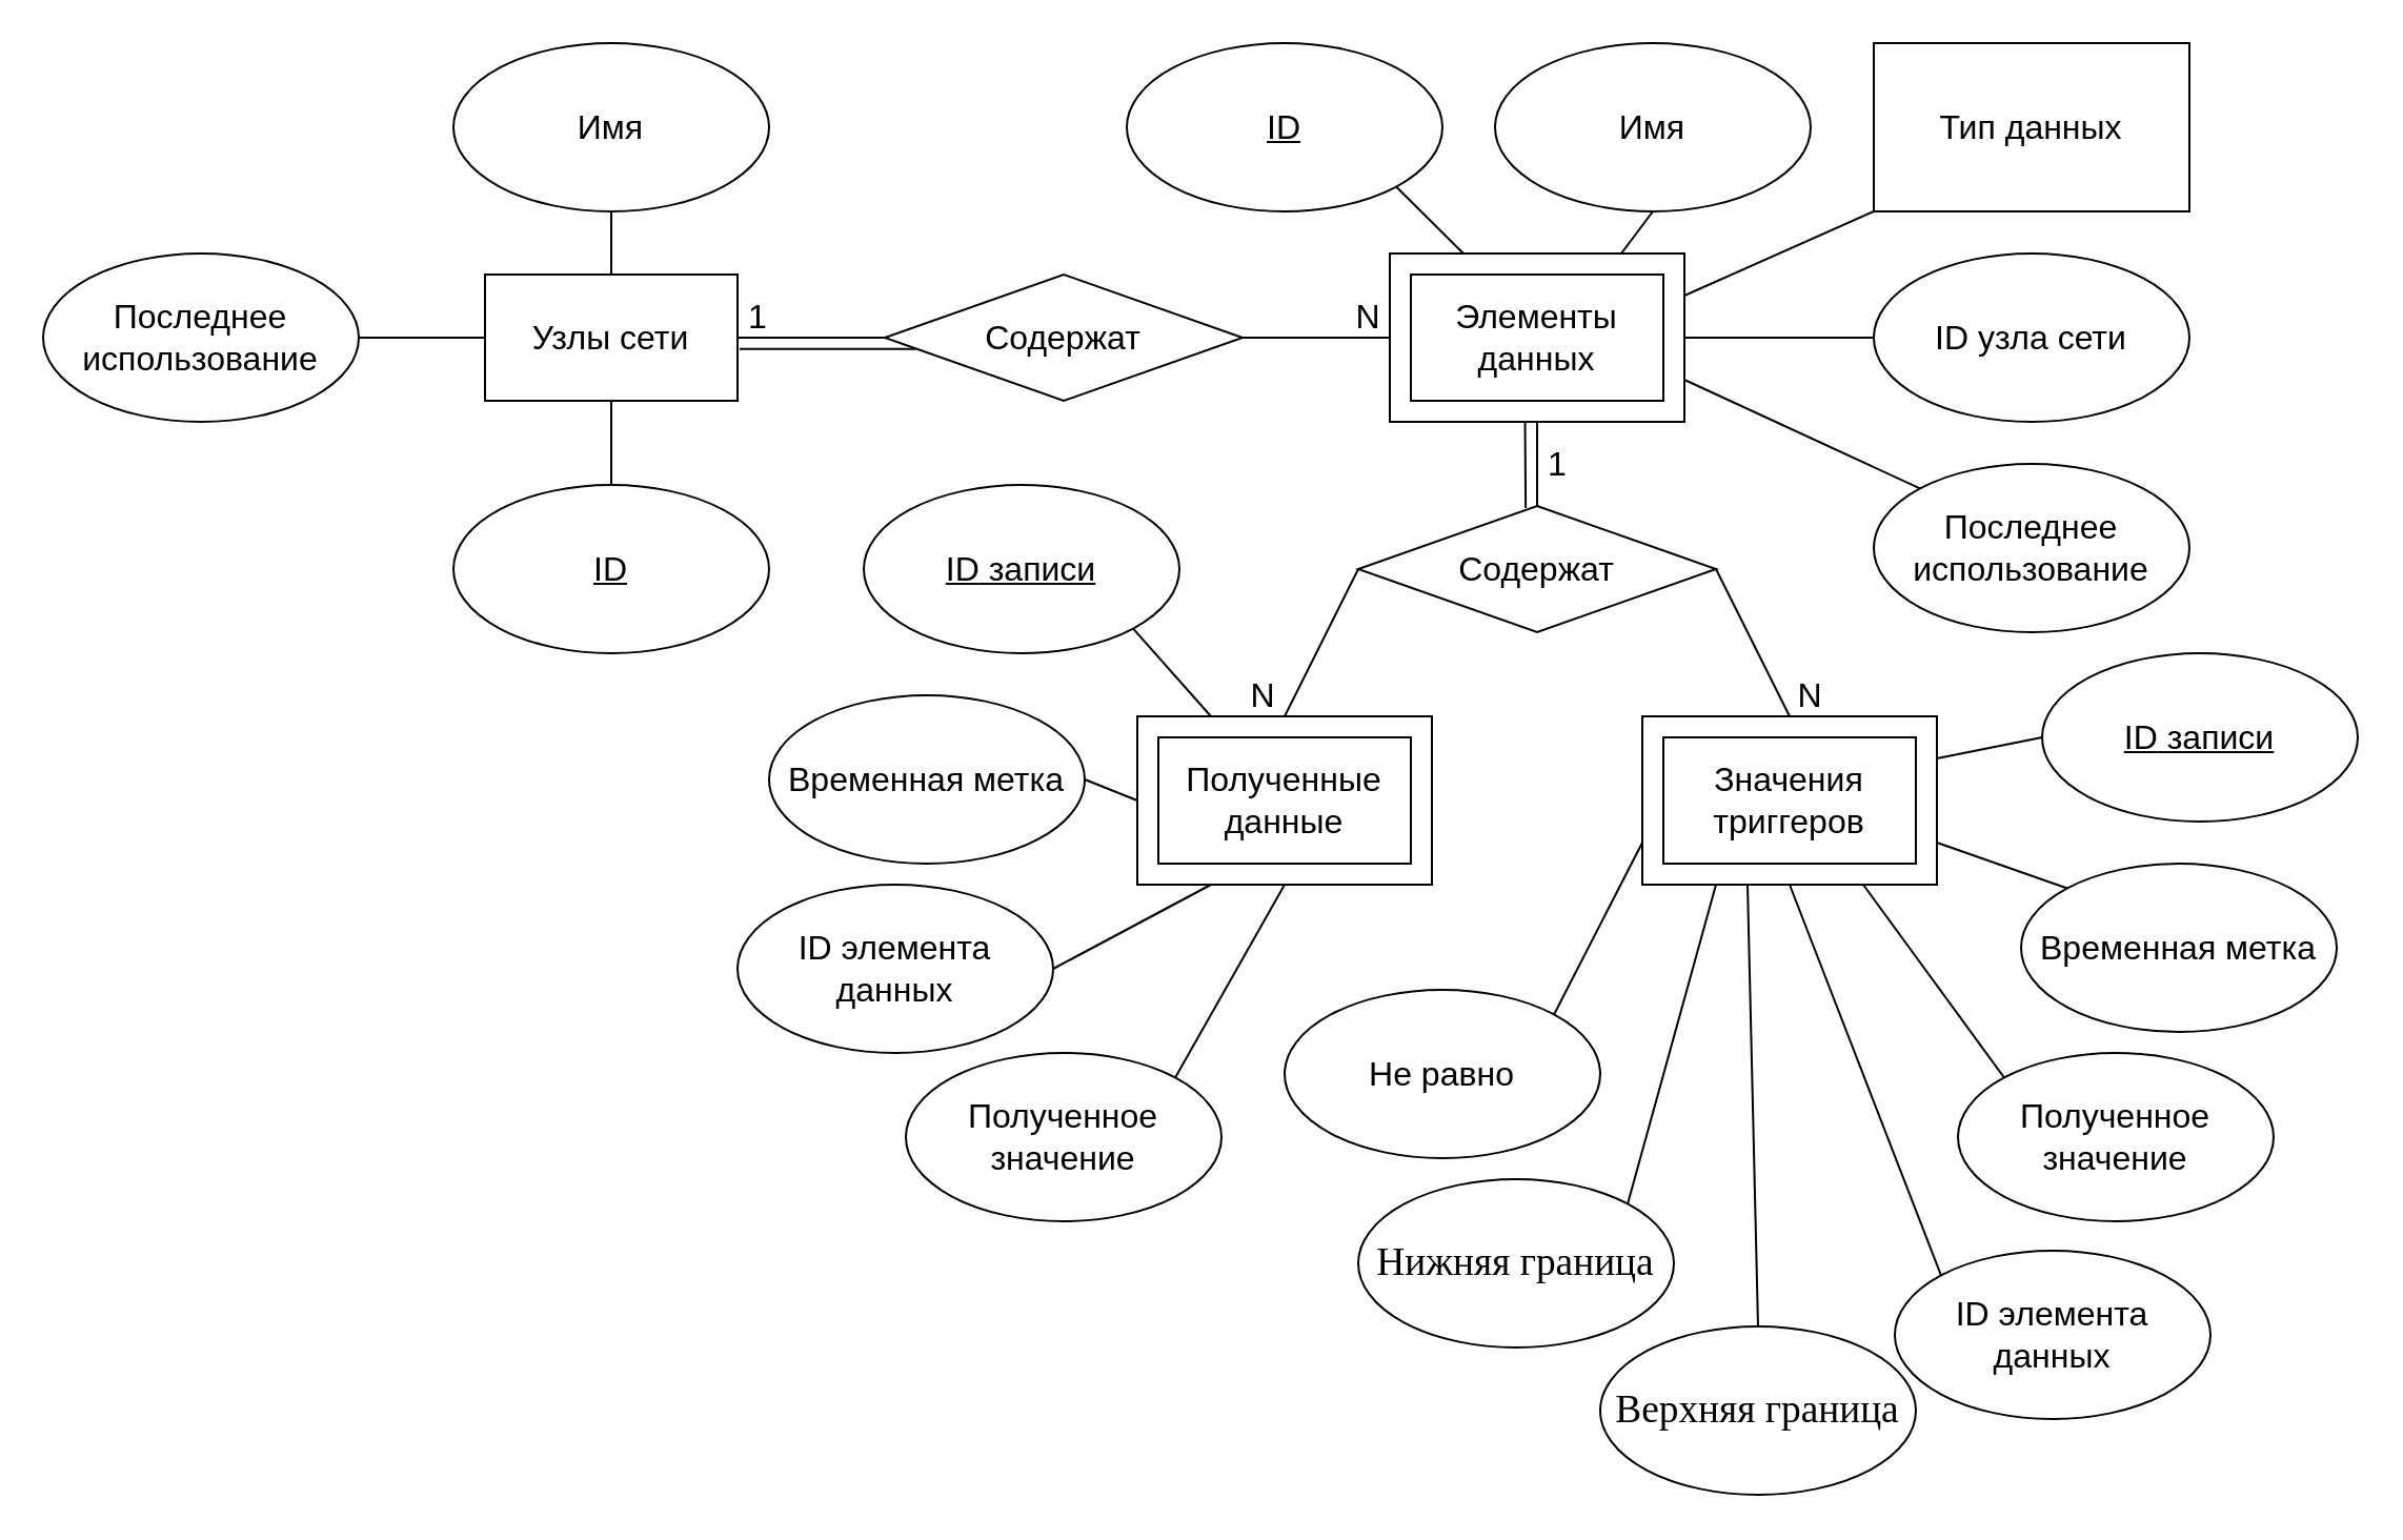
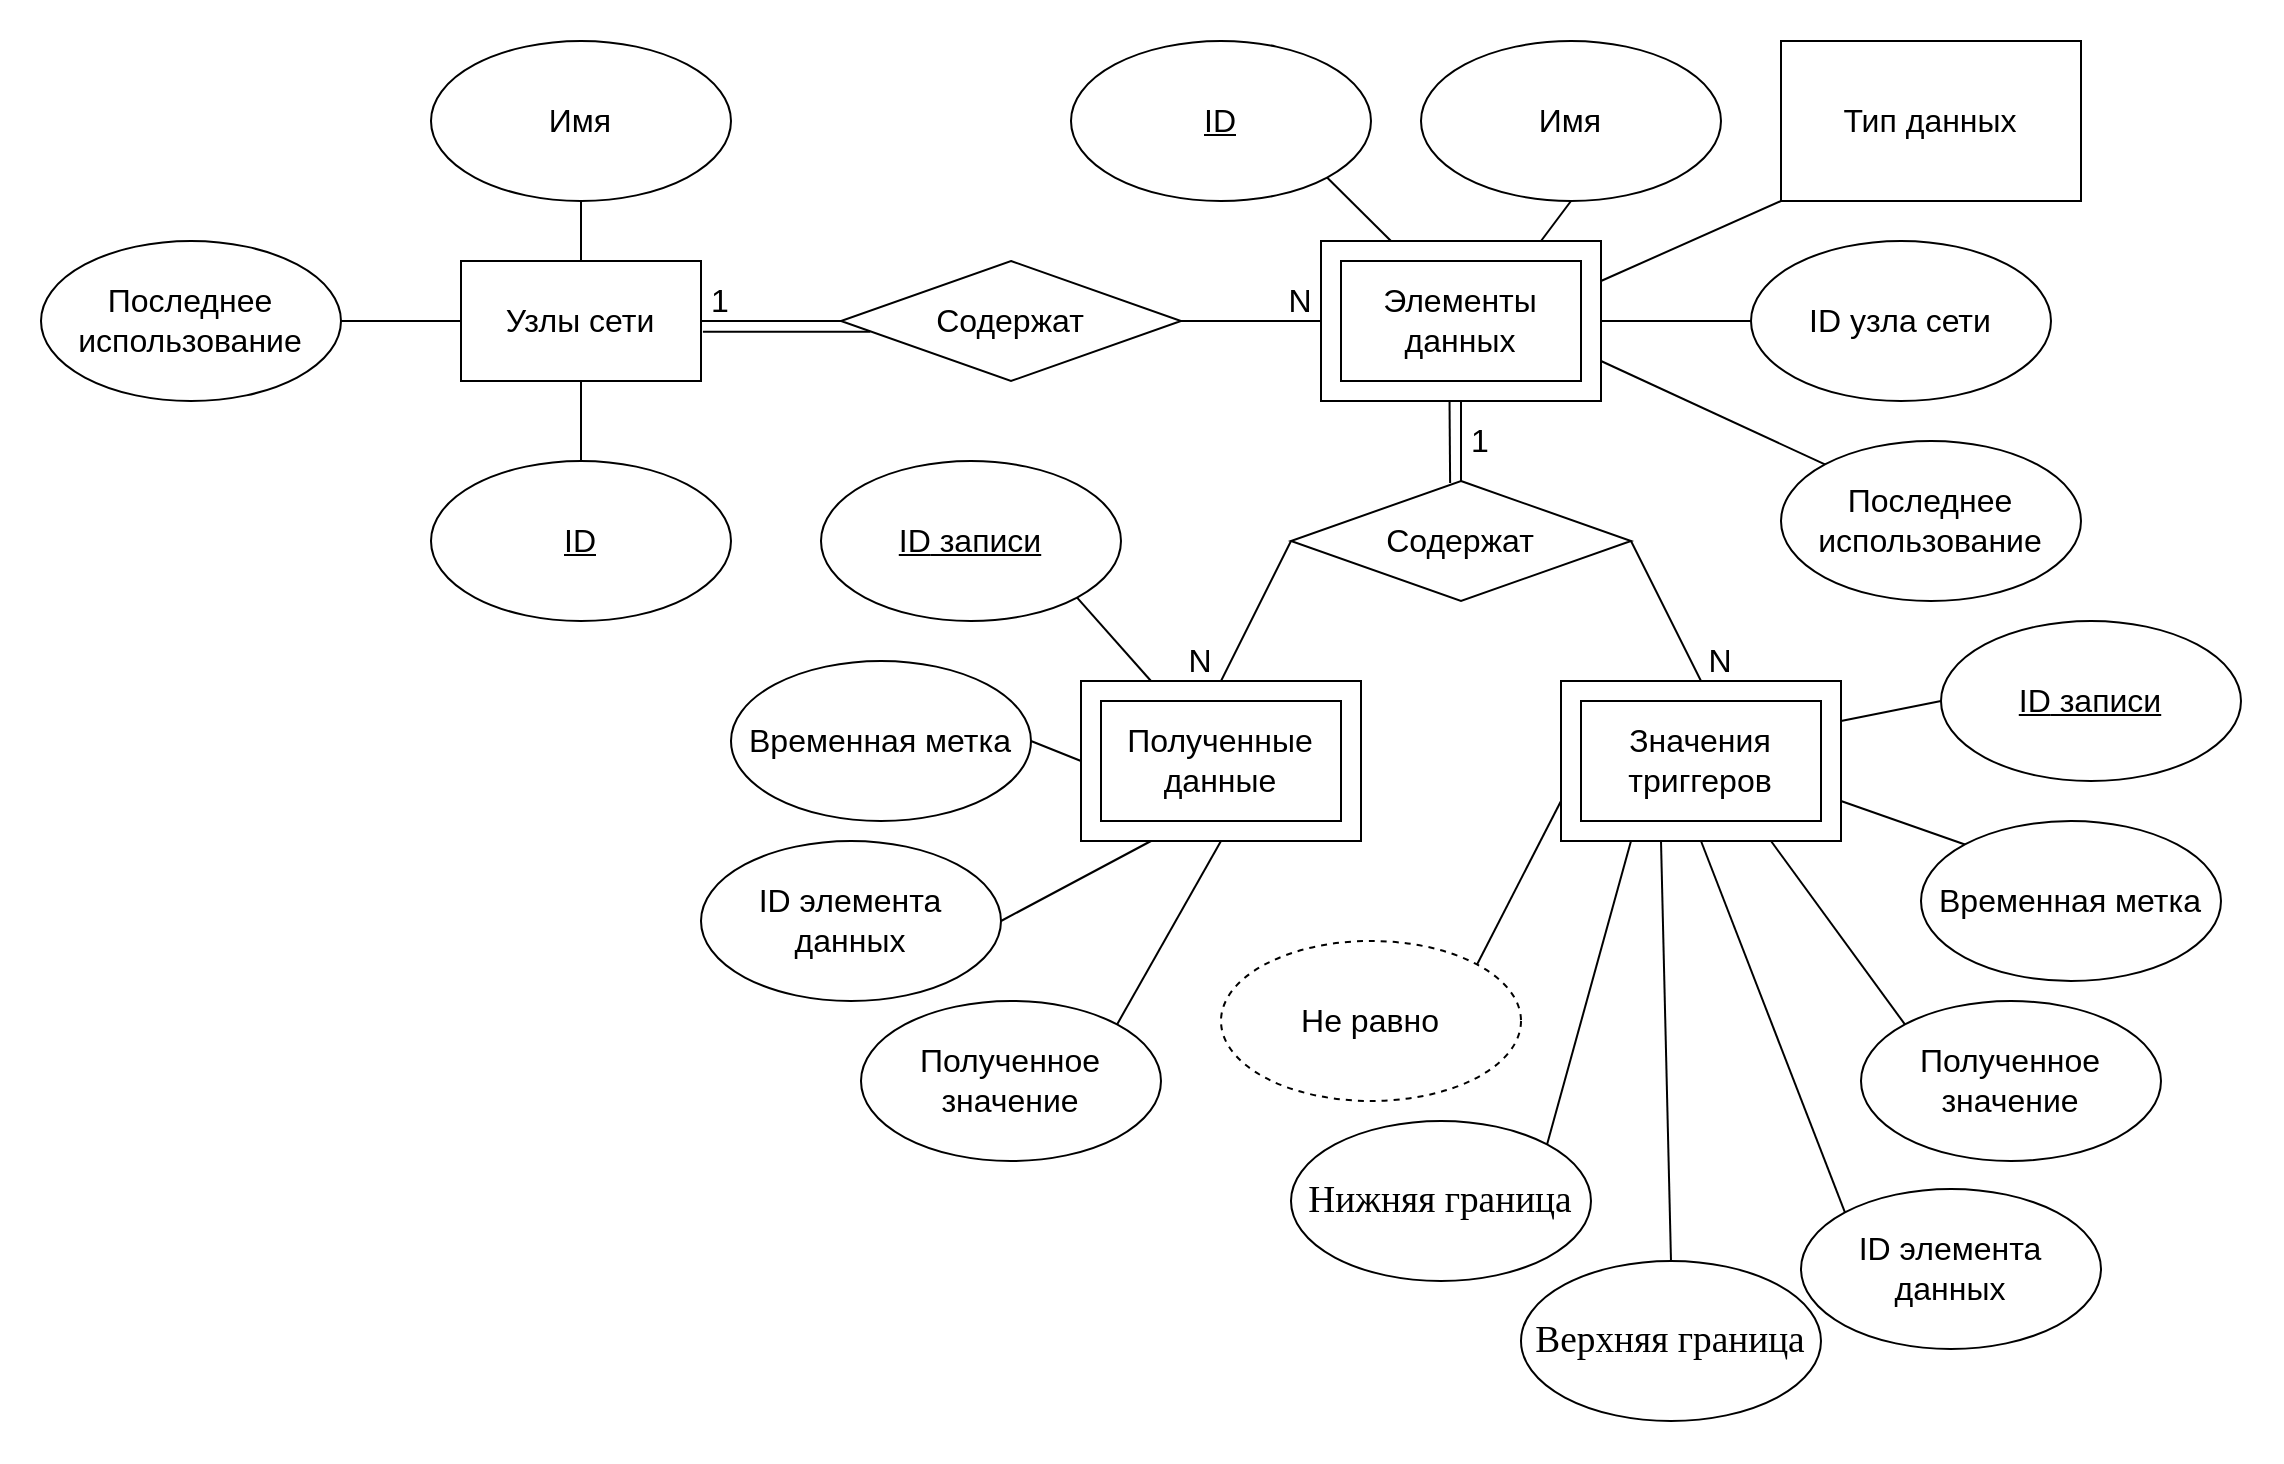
- <mxCell id="29" value="&lt;font style=&quot;font-size: 16px&quot;&gt;ID узла сети&lt;br&gt;&lt;/font&gt;" style="ellipse;whiteSpace=wrap;html=1;" vertex="1" parent="1"><mxGeometry x="890" y="120" width="150" height="80" as="geometry" /></mxCell>
+ <mxCell id="29" value="&lt;font style=&quot;font-size: 16px&quot;&gt;ID узла сети&lt;br&gt;&lt;/font&gt;" style="ellipse;whiteSpace=wrap;html=1;" vertex="1" parent="1"><mxGeometry x="875" y="120" width="150" height="80" as="geometry" /></mxCell>
- <mxCell id="53" value="&lt;font style=&quot;font-size: 16px&quot;&gt;Не равно&lt;br&gt;&lt;/font&gt;" style="ellipse;whiteSpace=wrap;html=1;" vertex="1" parent="1"><mxGeometry x="610" y="470" width="150" height="80" as="geometry" /></mxCell>
+ <mxCell id="53" value="&lt;font style=&quot;font-size: 16px&quot;&gt;Не равно&lt;br&gt;&lt;/font&gt;" style="ellipse;whiteSpace=wrap;html=1;dashed=1;" vertex="1" parent="1"><mxGeometry x="610" y="470" width="150" height="80" as="geometry" /></mxCell>
